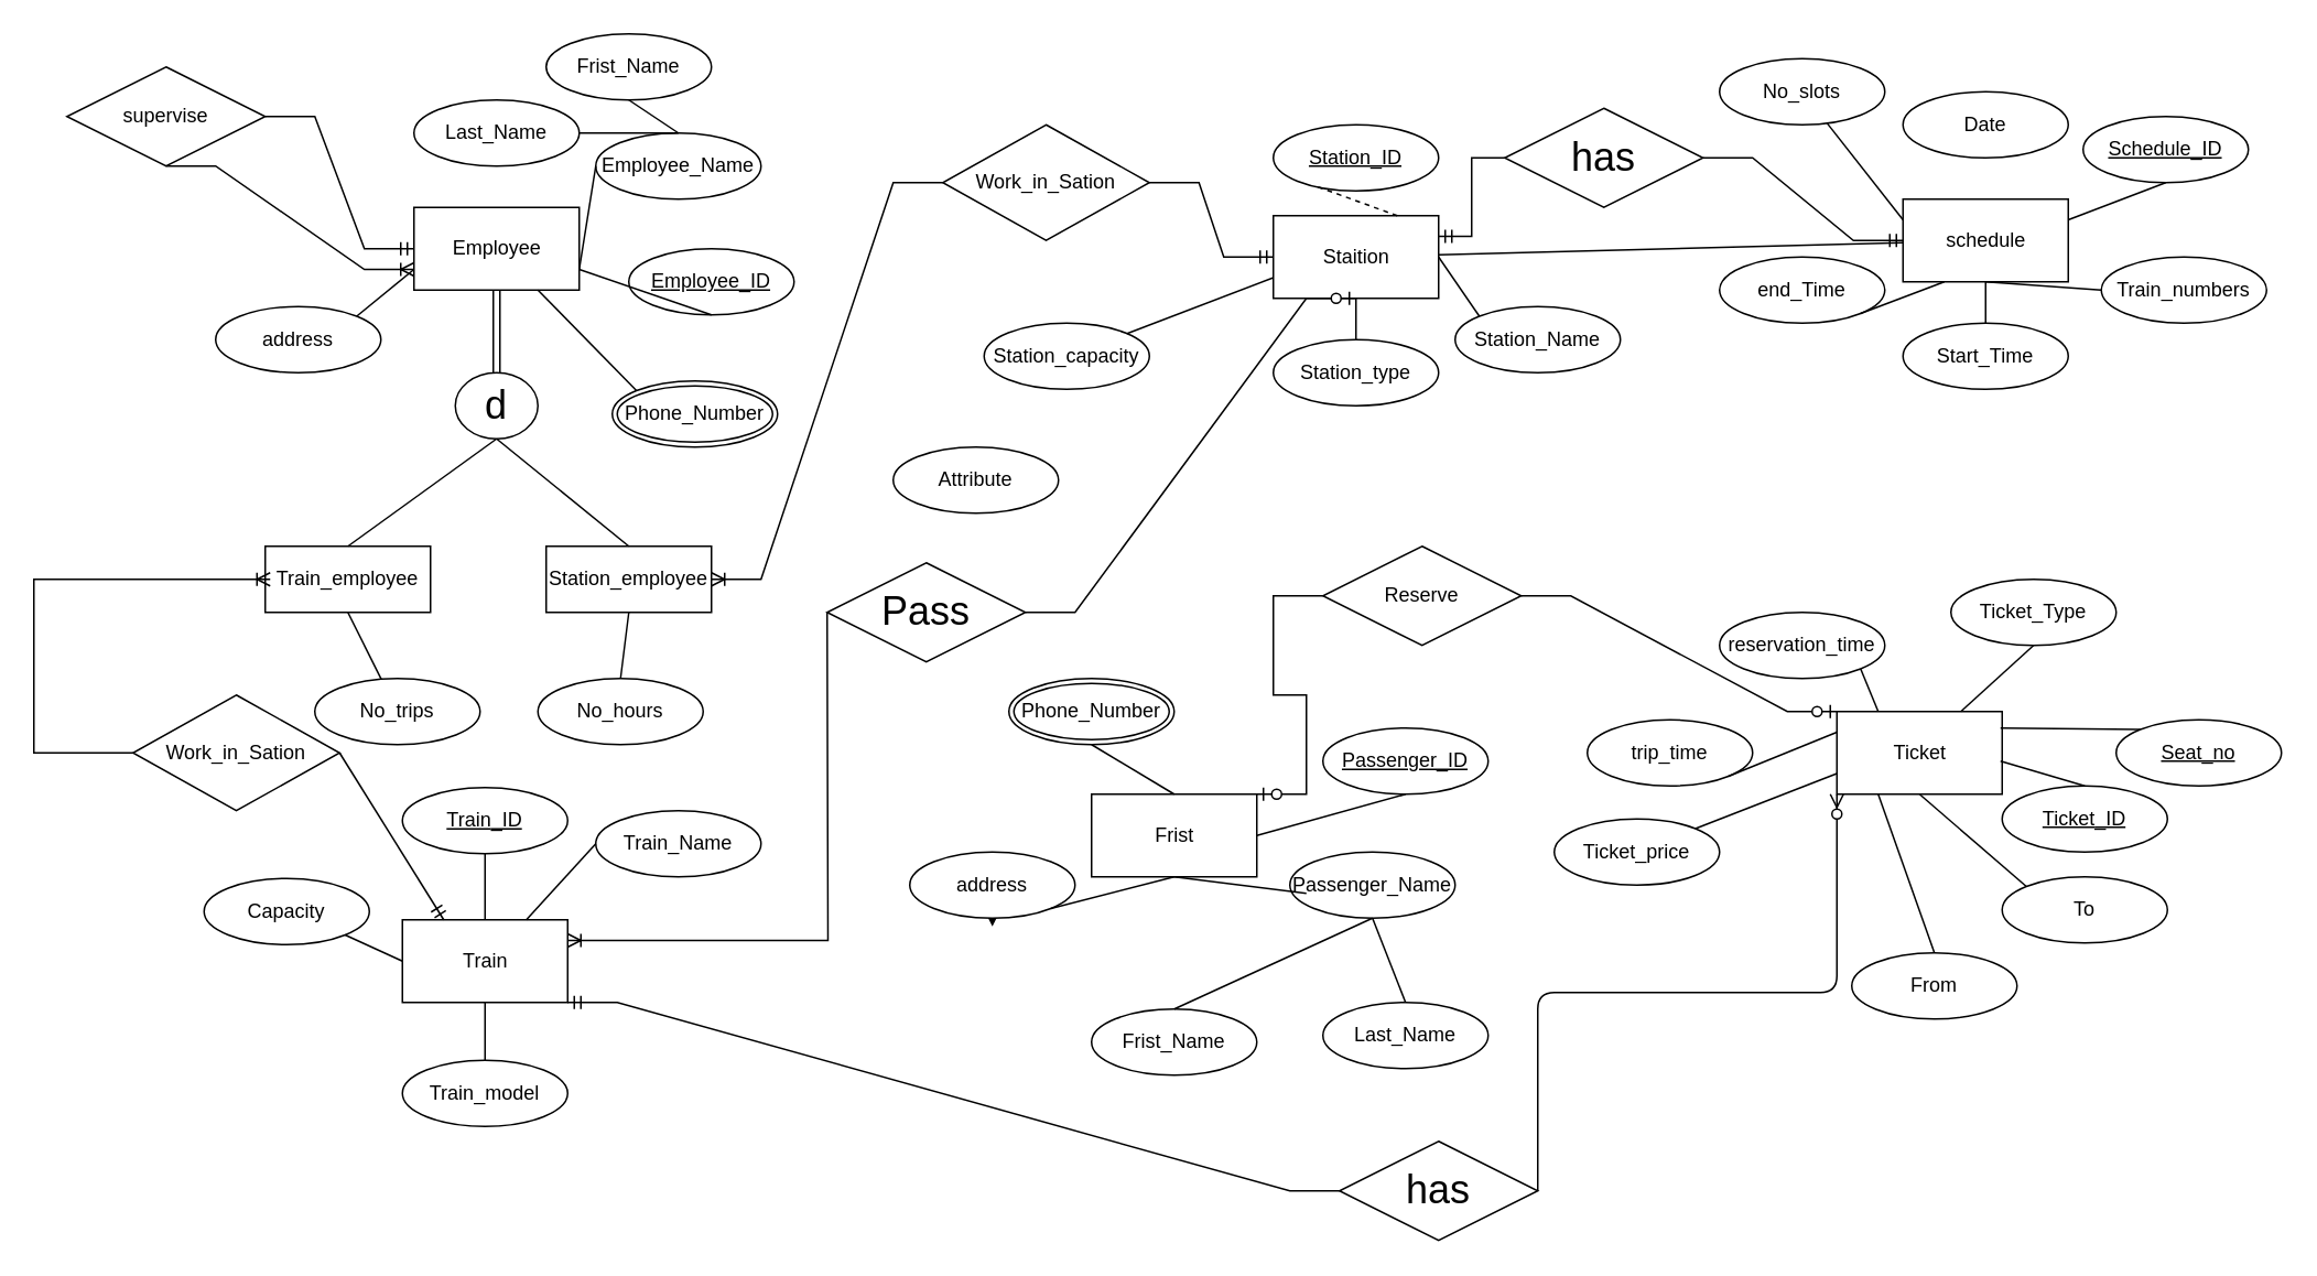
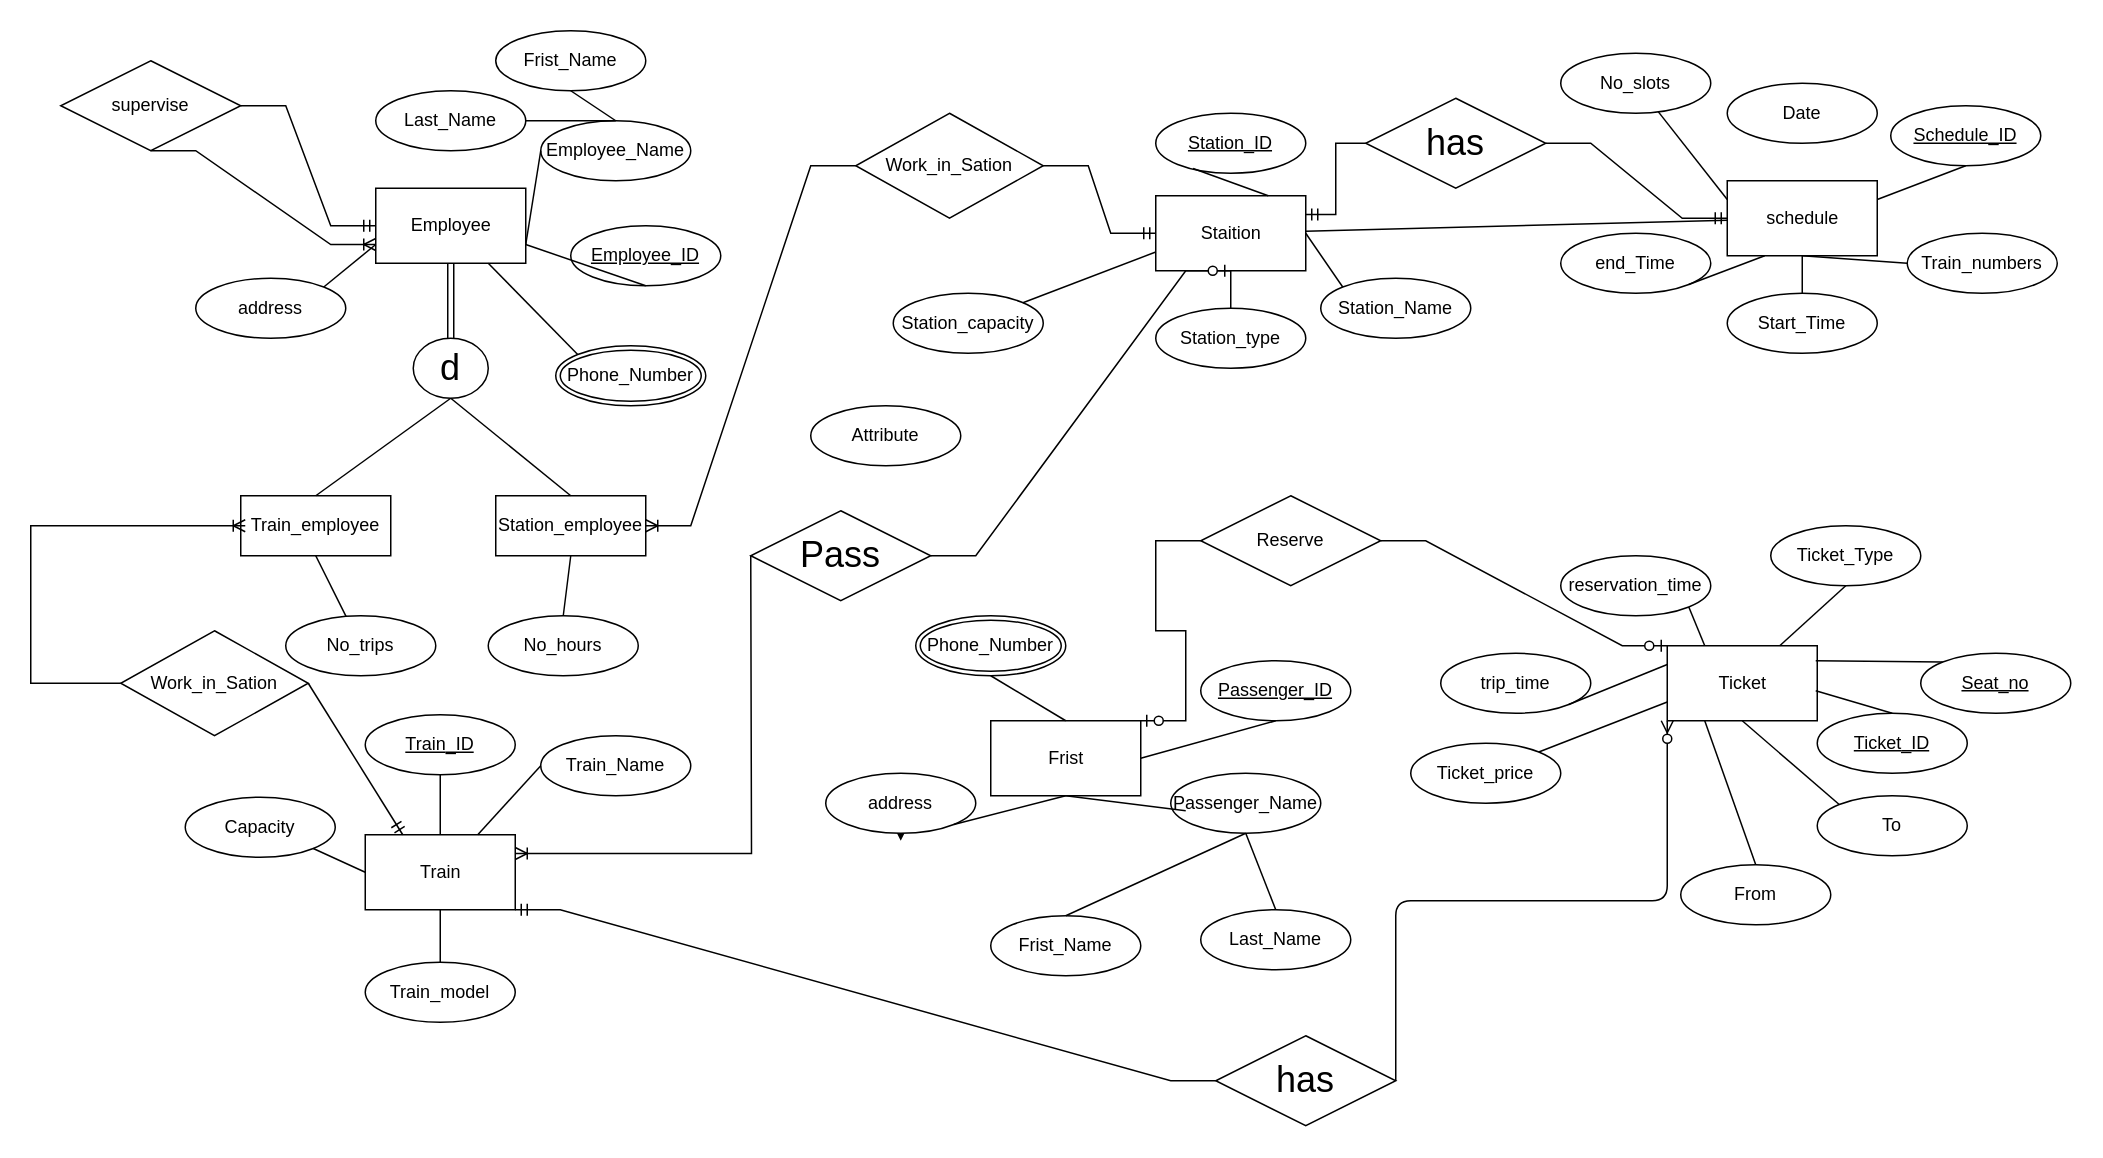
- <mxCell id="79" value="" style="endArrow=none;html=1;rounded=0;entryX=0.249;entryY=0.921;entryDx=0;entryDy=0;entryPerimeter=0;exitX=0.75;exitY=0;exitDx=0;exitDy=0;dashed=1;" parent="1" source="10" target="11" edge="1"><mxGeometry relative="1" as="geometry"><mxPoint x="670" y="465" as="sourcePoint" /><mxPoint x="830" y="465" as="targetPoint" /></mxGeometry></mxCell>
+ <mxCell id="79" value="" style="endArrow=none;html=1;rounded=0;entryX=0.249;entryY=0.921;entryDx=0;entryDy=0;entryPerimeter=0;exitX=0.75;exitY=0;exitDx=0;exitDy=0;" parent="1" source="10" target="11" edge="1"><mxGeometry relative="1" as="geometry"><mxPoint x="670" y="465" as="sourcePoint" /><mxPoint x="830" y="465" as="targetPoint" /></mxGeometry></mxCell>
